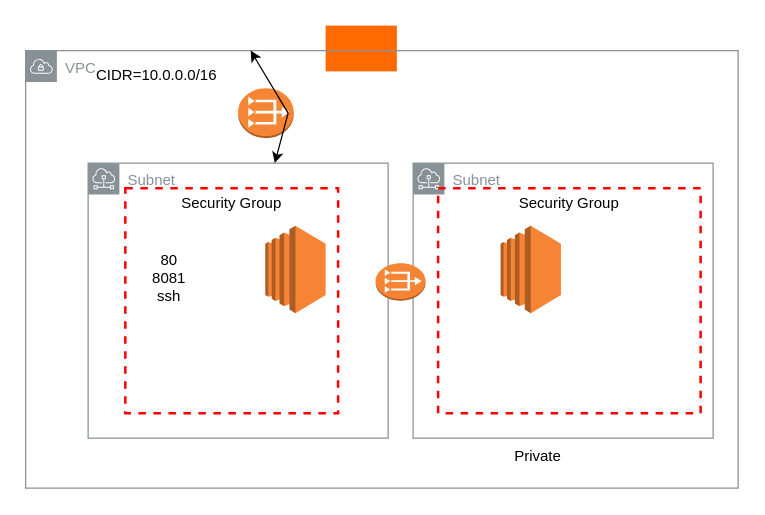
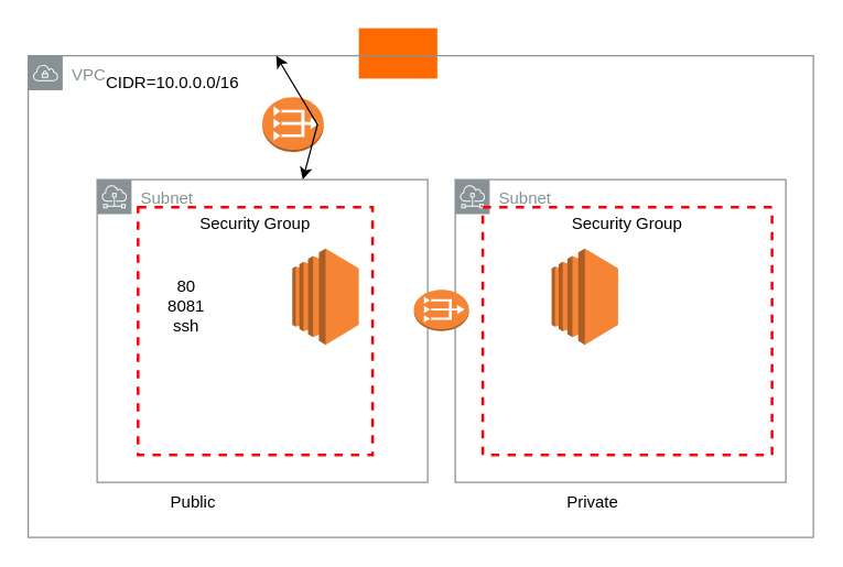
+ <mxCell id="6" value="Public" style="text;html=1;align=center;verticalAlign=middle;whiteSpace=wrap;rounded=0;" vertex="1" parent="1"><mxGeometry x="110" y="350" width="60" height="30" as="geometry" /></mxCell>
